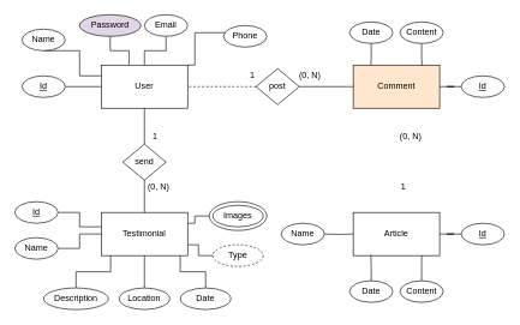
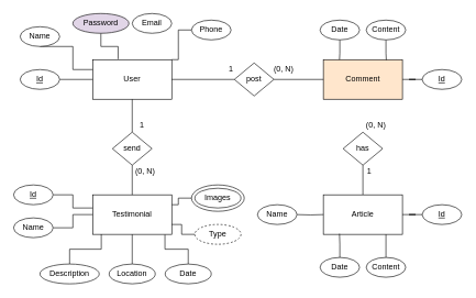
- <mxCell id="18" value="Phone" style="ellipse;whiteSpace=wrap;html=1;" parent="1" vertex="1"><mxGeometry x="310" y="35" width="60" height="30" as="geometry" /></mxCell>
+ <mxCell id="18" value="Phone" style="ellipse;whiteSpace=wrap;html=1;" parent="1" vertex="1"><mxGeometry x="290" y="30" width="60" height="30" as="geometry" /></mxCell>
- <mxCell id="15" style="edgeStyle=orthogonalEdgeStyle;rounded=0;orthogonalLoop=1;jettySize=auto;html=1;endArrow=none;endFill=0;" parent="1" source="16" target="4" edge="1"><mxGeometry relative="1" as="geometry" /></mxCell>
- <mxCell id="28" style="edgeStyle=orthogonalEdgeStyle;rounded=0;orthogonalLoop=1;jettySize=auto;html=1;endArrow=none;endFill=0;dashed=1;" parent="1" source="30" target="4" edge="1"><mxGeometry relative="1" as="geometry" /></mxCell>
+ <mxCell id="28" style="edgeStyle=orthogonalEdgeStyle;rounded=0;orthogonalLoop=1;jettySize=auto;html=1;endArrow=none;endFill=0;" parent="1" source="30" target="4" edge="1"><mxGeometry relative="1" as="geometry" /></mxCell>
+ <mxCell id="31" value="has" style="rhombus;whiteSpace=wrap;html=1;" parent="1" vertex="1"><mxGeometry x="520" y="200" width="60" height="50" as="geometry" /></mxCell>
+ <mxCell id="7" style="edgeStyle=orthogonalEdgeStyle;rounded=0;orthogonalLoop=1;jettySize=auto;html=1;entryX=0.5;entryY=1;entryDx=0;entryDy=0;endArrow=none;endFill=0;" parent="1" source="8" target="31" edge="1"><mxGeometry relative="1" as="geometry" /></mxCell>
